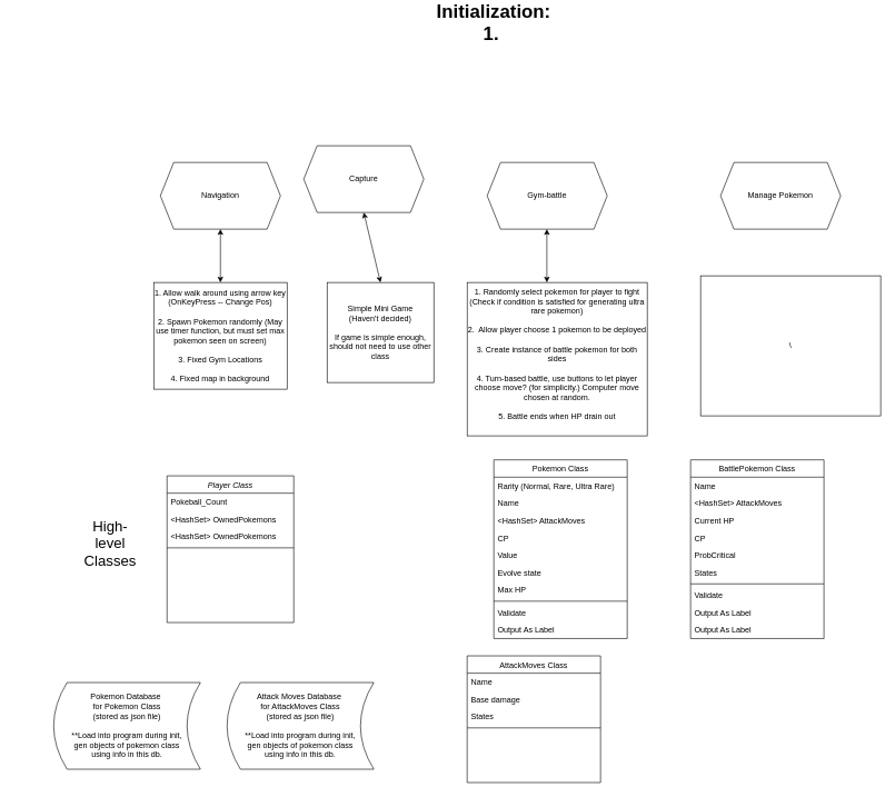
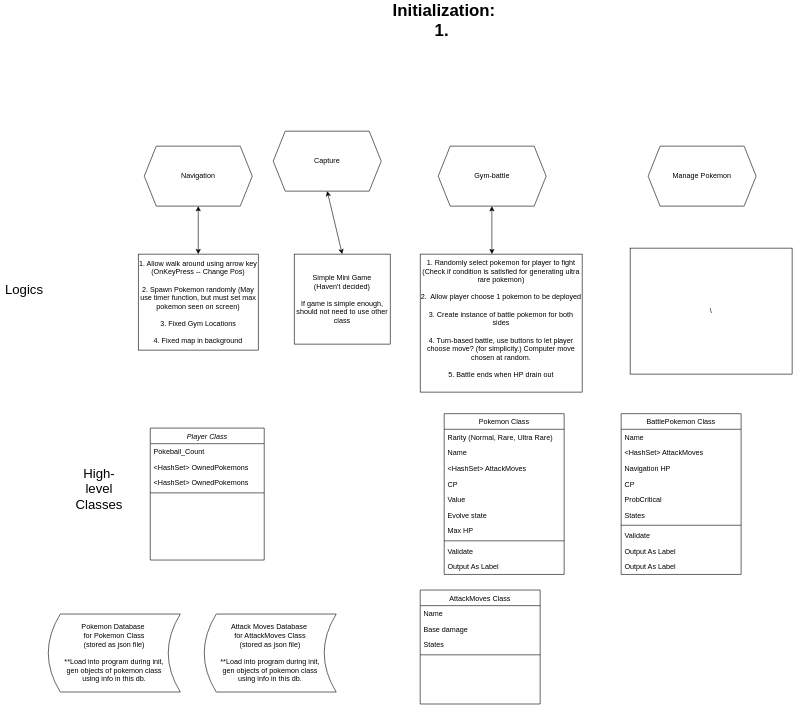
+ <mxCell id="25" value="&lt;font style=&quot;font-size: 22px&quot;&gt;Logics&lt;/font&gt;" style="text;html=1;strokeColor=none;fillColor=none;align=center;verticalAlign=middle;whiteSpace=wrap;rounded=0;" vertex="1" parent="1"><mxGeometry x="20" y="470" width="40" height="20" as="geometry" /></mxCell>
- <mxCell id="10" value="Current HP&#10;" style="text;align=left;verticalAlign=top;spacingLeft=4;spacingRight=4;overflow=hidden;rotatable=0;points=[[0,0.5],[1,0.5]];portConstraint=eastwest;rounded=0;shadow=0;html=0;" parent="7" vertex="1"><mxGeometry y="78" width="200" height="26" as="geometry" /></mxCell>
+ <mxCell id="10" value="Navigation HP&#10;" style="text;align=left;verticalAlign=top;spacingLeft=4;spacingRight=4;overflow=hidden;rotatable=0;points=[[0,0.5],[1,0.5]];portConstraint=eastwest;rounded=0;shadow=0;html=0;" parent="7" vertex="1"><mxGeometry y="78" width="200" height="26" as="geometry" /></mxCell>
